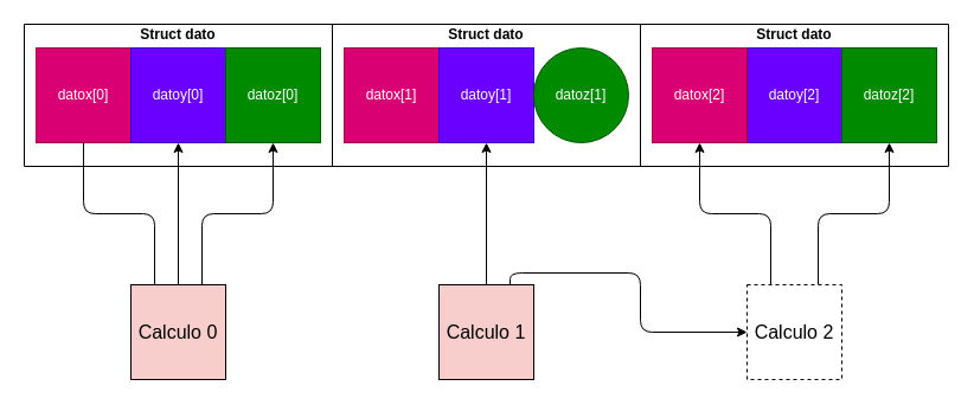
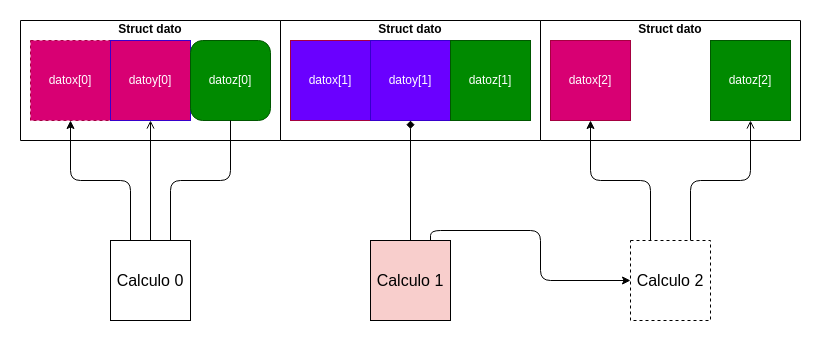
- <mxCell id="2" value="datox[0]" style="whiteSpace=wrap;html=1;aspect=fixed;strokeColor=#A50040;fillColor=#d80073;fontColor=#ffffff;" parent="1" vertex="1"><mxGeometry x="30" y="40" width="80" height="80" as="geometry" /></mxCell>
+ <mxCell id="2" value="datox[0]" style="whiteSpace=wrap;html=1;aspect=fixed;strokeColor=#A50040;fillColor=#d80073;fontColor=#ffffff;dashed=1;" parent="1" vertex="1"><mxGeometry x="30" y="40" width="80" height="80" as="geometry" /></mxCell>
- <mxCell id="4" value="datoy[0]" style="whiteSpace=wrap;html=1;aspect=fixed;strokeColor=#3700CC;fillColor=#6a00ff;fontColor=#ffffff;" parent="1" vertex="1"><mxGeometry x="110" y="40" width="80" height="80" as="geometry" /></mxCell>
+ <mxCell id="4" value="datoy[0]" style="whiteSpace=wrap;html=1;aspect=fixed;strokeColor=#3700CC;fillColor=#d80073;fontColor=#ffffff;" parent="1" vertex="1"><mxGeometry x="110" y="40" width="80" height="80" as="geometry" /></mxCell>
- <mxCell id="6" value="datoz[0]" style="whiteSpace=wrap;html=1;aspect=fixed;strokeColor=#005700;fillColor=#008a00;fontColor=#ffffff;" parent="1" vertex="1"><mxGeometry x="190" y="40" width="80" height="80" as="geometry" /></mxCell>
+ <mxCell id="6" value="datoz[0]" style="whiteSpace=wrap;html=1;aspect=fixed;strokeColor=#005700;fillColor=#008a00;fontColor=#ffffff;rounded=1;" parent="1" vertex="1"><mxGeometry x="190" y="40" width="80" height="80" as="geometry" /></mxCell>
- <mxCell id="17" value="datox[1]" style="whiteSpace=wrap;html=1;aspect=fixed;strokeColor=#A50040;fillColor=#d80073;fontColor=#ffffff;" parent="16" vertex="1"><mxGeometry x="10" y="20" width="80" height="80" as="geometry" /></mxCell>
+ <mxCell id="17" value="datox[1]" style="whiteSpace=wrap;html=1;aspect=fixed;strokeColor=#A50040;fillColor=#6a00ff;fontColor=#ffffff;" parent="16" vertex="1"><mxGeometry x="10" y="20" width="80" height="80" as="geometry" /></mxCell>
- <mxCell id="20" value="datoz[1]" style="ellipse;whiteSpace=wrap;html=1;aspect=fixed;strokeColor=#005700;fillColor=#008a00;fontColor=#ffffff;" parent="16" vertex="1"><mxGeometry x="170" y="20" width="80" height="80" as="geometry" /></mxCell>
+ <mxCell id="20" value="datoz[1]" style="whiteSpace=wrap;html=1;aspect=fixed;strokeColor=#005700;fillColor=#008a00;fontColor=#ffffff;" parent="16" vertex="1"><mxGeometry x="170" y="20" width="80" height="80" as="geometry" /></mxCell>
- <mxCell id="5" value="datoy[2]" style="whiteSpace=wrap;html=1;aspect=fixed;strokeColor=#3700CC;fillColor=#6a00ff;fontColor=#ffffff;" parent="1" vertex="1"><mxGeometry x="630" y="40" width="80" height="80" as="geometry" /></mxCell>
- <mxCell id="8" style="edgeStyle=orthogonalEdgeStyle;html=1;exitX=0.25;exitY=0;exitDx=0;exitDy=0;strokeColor=#000000;endArrow=none;" edge="1" parent="1" source="11" target="2"><mxGeometry relative="1" as="geometry" /></mxCell>
+ <mxCell id="8" style="edgeStyle=orthogonalEdgeStyle;html=1;exitX=0.25;exitY=0;exitDx=0;exitDy=0;strokeColor=#000000;" edge="1" parent="1" source="11" target="2"><mxGeometry relative="1" as="geometry" /></mxCell>
- <mxCell id="9" style="edgeStyle=orthogonalEdgeStyle;html=1;exitX=0.5;exitY=0;exitDx=0;exitDy=0;entryX=0.5;entryY=1;entryDx=0;entryDy=0;strokeColor=#000000;" edge="1" parent="1" source="11" target="4"><mxGeometry relative="1" as="geometry" /></mxCell>
+ <mxCell id="9" style="edgeStyle=orthogonalEdgeStyle;html=1;exitX=0.5;exitY=0;exitDx=0;exitDy=0;entryX=0.5;entryY=1;entryDx=0;entryDy=0;strokeColor=#000000;endArrow=open;" edge="1" parent="1" source="11" target="4"><mxGeometry relative="1" as="geometry" /></mxCell>
- <mxCell id="10" style="edgeStyle=orthogonalEdgeStyle;html=1;exitX=0.75;exitY=0;exitDx=0;exitDy=0;strokeColor=#000000;" edge="1" parent="1" source="11" target="6"><mxGeometry relative="1" as="geometry" /></mxCell>
+ <mxCell id="10" style="edgeStyle=orthogonalEdgeStyle;html=1;exitX=0.75;exitY=0;exitDx=0;exitDy=0;strokeColor=#000000;endArrow=none;" edge="1" parent="1" source="11" target="6"><mxGeometry relative="1" as="geometry" /></mxCell>
- <mxCell id="21" style="edgeStyle=orthogonalEdgeStyle;html=1;exitX=0.5;exitY=0;exitDx=0;exitDy=0;strokeColor=#000000;" edge="1" parent="16" source="23" target="19"><mxGeometry relative="1" as="geometry" /></mxCell>
+ <mxCell id="21" style="edgeStyle=orthogonalEdgeStyle;html=1;exitX=0.5;exitY=0;exitDx=0;exitDy=0;strokeColor=#000000;endArrow=diamond;" edge="1" parent="16" source="23" target="19"><mxGeometry relative="1" as="geometry" /></mxCell>
- <mxCell id="13" style="edgeStyle=orthogonalEdgeStyle;html=1;exitX=0.75;exitY=0;exitDx=0;exitDy=0;strokeColor=#000000;" edge="1" parent="1" source="14" target="7"><mxGeometry relative="1" as="geometry" /></mxCell>
+ <mxCell id="13" style="edgeStyle=orthogonalEdgeStyle;html=1;exitX=0.75;exitY=0;exitDx=0;exitDy=0;strokeColor=#000000;endArrow=open;" edge="1" parent="1" source="14" target="7"><mxGeometry relative="1" as="geometry" /></mxCell>
- <mxCell id="11" value="&lt;font color=&quot;#000000&quot;&gt;Calculo 0&lt;/font&gt;" style="whiteSpace=wrap;html=1;aspect=fixed;fontSize=16;fillColor=#f8cecc;strokeColor=#000000;" parent="1" vertex="1"><mxGeometry x="110" y="240" width="80" height="80" as="geometry" /></mxCell>
+ <mxCell id="11" value="&lt;font color=&quot;#000000&quot;&gt;Calculo 0&lt;/font&gt;" style="whiteSpace=wrap;html=1;aspect=fixed;fontSize=16;fillColor=#FFFFFF;strokeColor=#000000;" parent="1" vertex="1"><mxGeometry x="110" y="240" width="80" height="80" as="geometry" /></mxCell>
